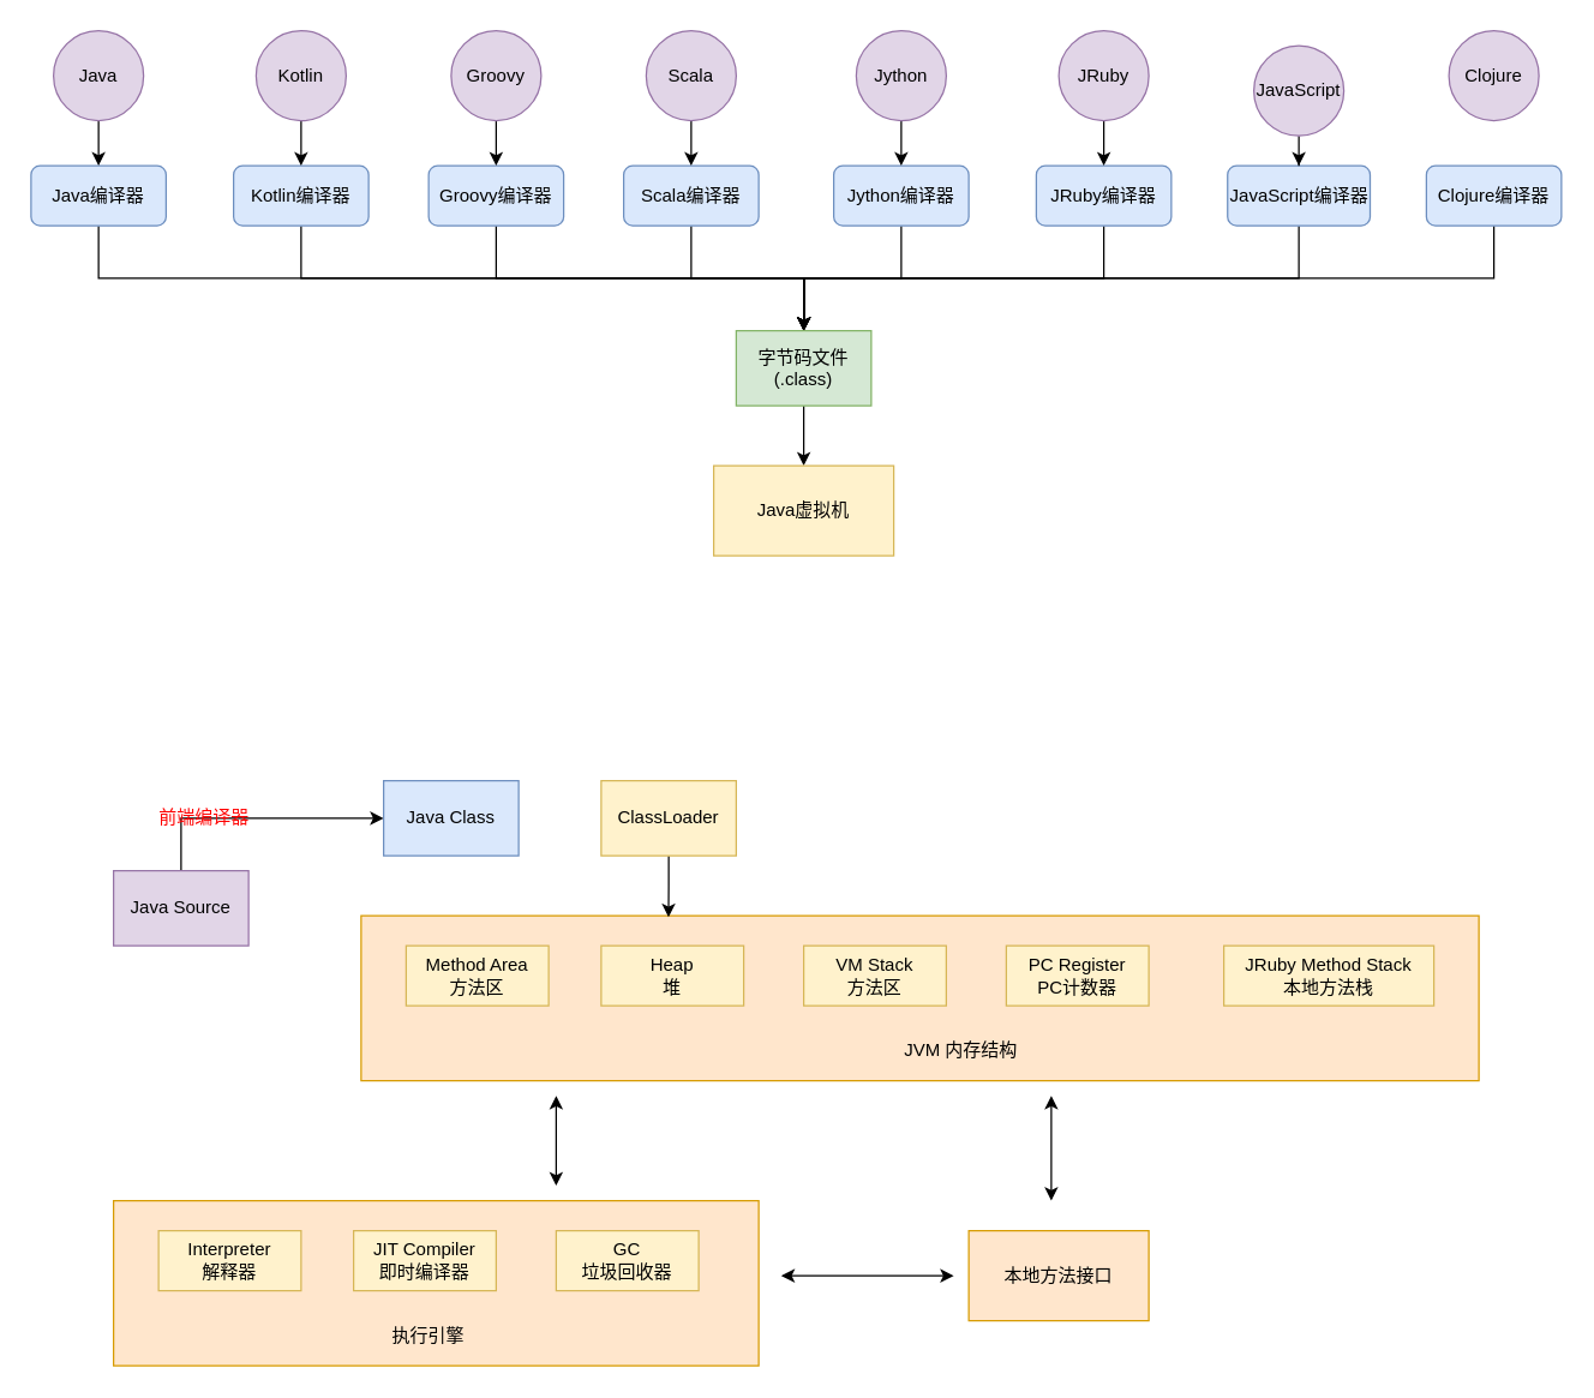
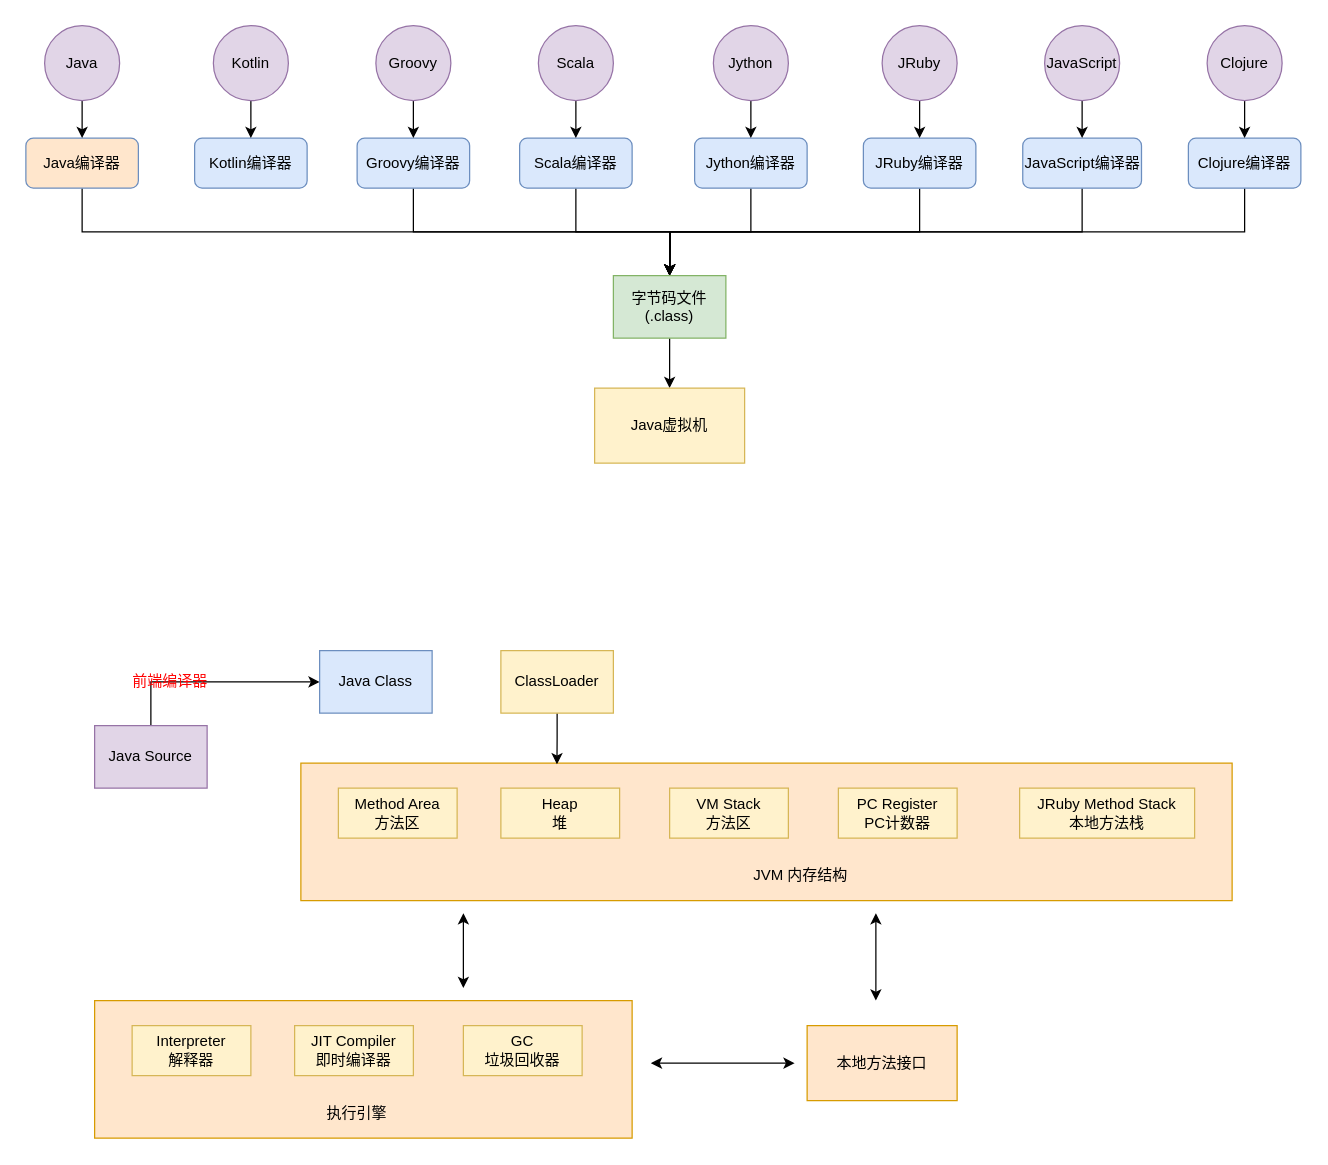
- <mxCell id="30" value="JavaScript" style="ellipse;whiteSpace=wrap;html=1;aspect=fixed;fillColor=#e1d5e7;strokeColor=#9673a6;" vertex="1" parent="1"><mxGeometry x="835" y="30" width="60" height="60" as="geometry" /></mxCell>
+ <mxCell id="30" value="JavaScript" style="ellipse;whiteSpace=wrap;html=1;aspect=fixed;fillColor=#e1d5e7;strokeColor=#9673a6;" vertex="1" parent="1"><mxGeometry x="835" y="20" width="60" height="60" as="geometry" /></mxCell>
+ <mxCell id="33" value="" style="edgeStyle=orthogonalEdgeStyle;rounded=0;orthogonalLoop=1;jettySize=auto;html=1;" edge="1" parent="1" source="34" target="32"><mxGeometry relative="1" as="geometry" /></mxCell>
- <mxCell id="4" value="Java编译器" style="rounded=1;whiteSpace=wrap;html=1;fillColor=#dae8fc;strokeColor=#6c8ebf;" vertex="1" parent="1"><mxGeometry x="20" y="110" width="90" height="40" as="geometry" /></mxCell>
+ <mxCell id="4" value="Java编译器" style="rounded=1;whiteSpace=wrap;html=1;fillColor=#ffe6cc;strokeColor=#6c8ebf;" vertex="1" parent="1"><mxGeometry x="20" y="110" width="90" height="40" as="geometry" /></mxCell>
- <mxCell id="7" style="edgeStyle=orthogonalEdgeStyle;rounded=0;orthogonalLoop=1;jettySize=auto;html=1;exitX=0.5;exitY=1;exitDx=0;exitDy=0;entryX=0.5;entryY=0;entryDx=0;entryDy=0;" edge="1" parent="1" source="8" target="36"><mxGeometry relative="1" as="geometry" /></mxCell>
